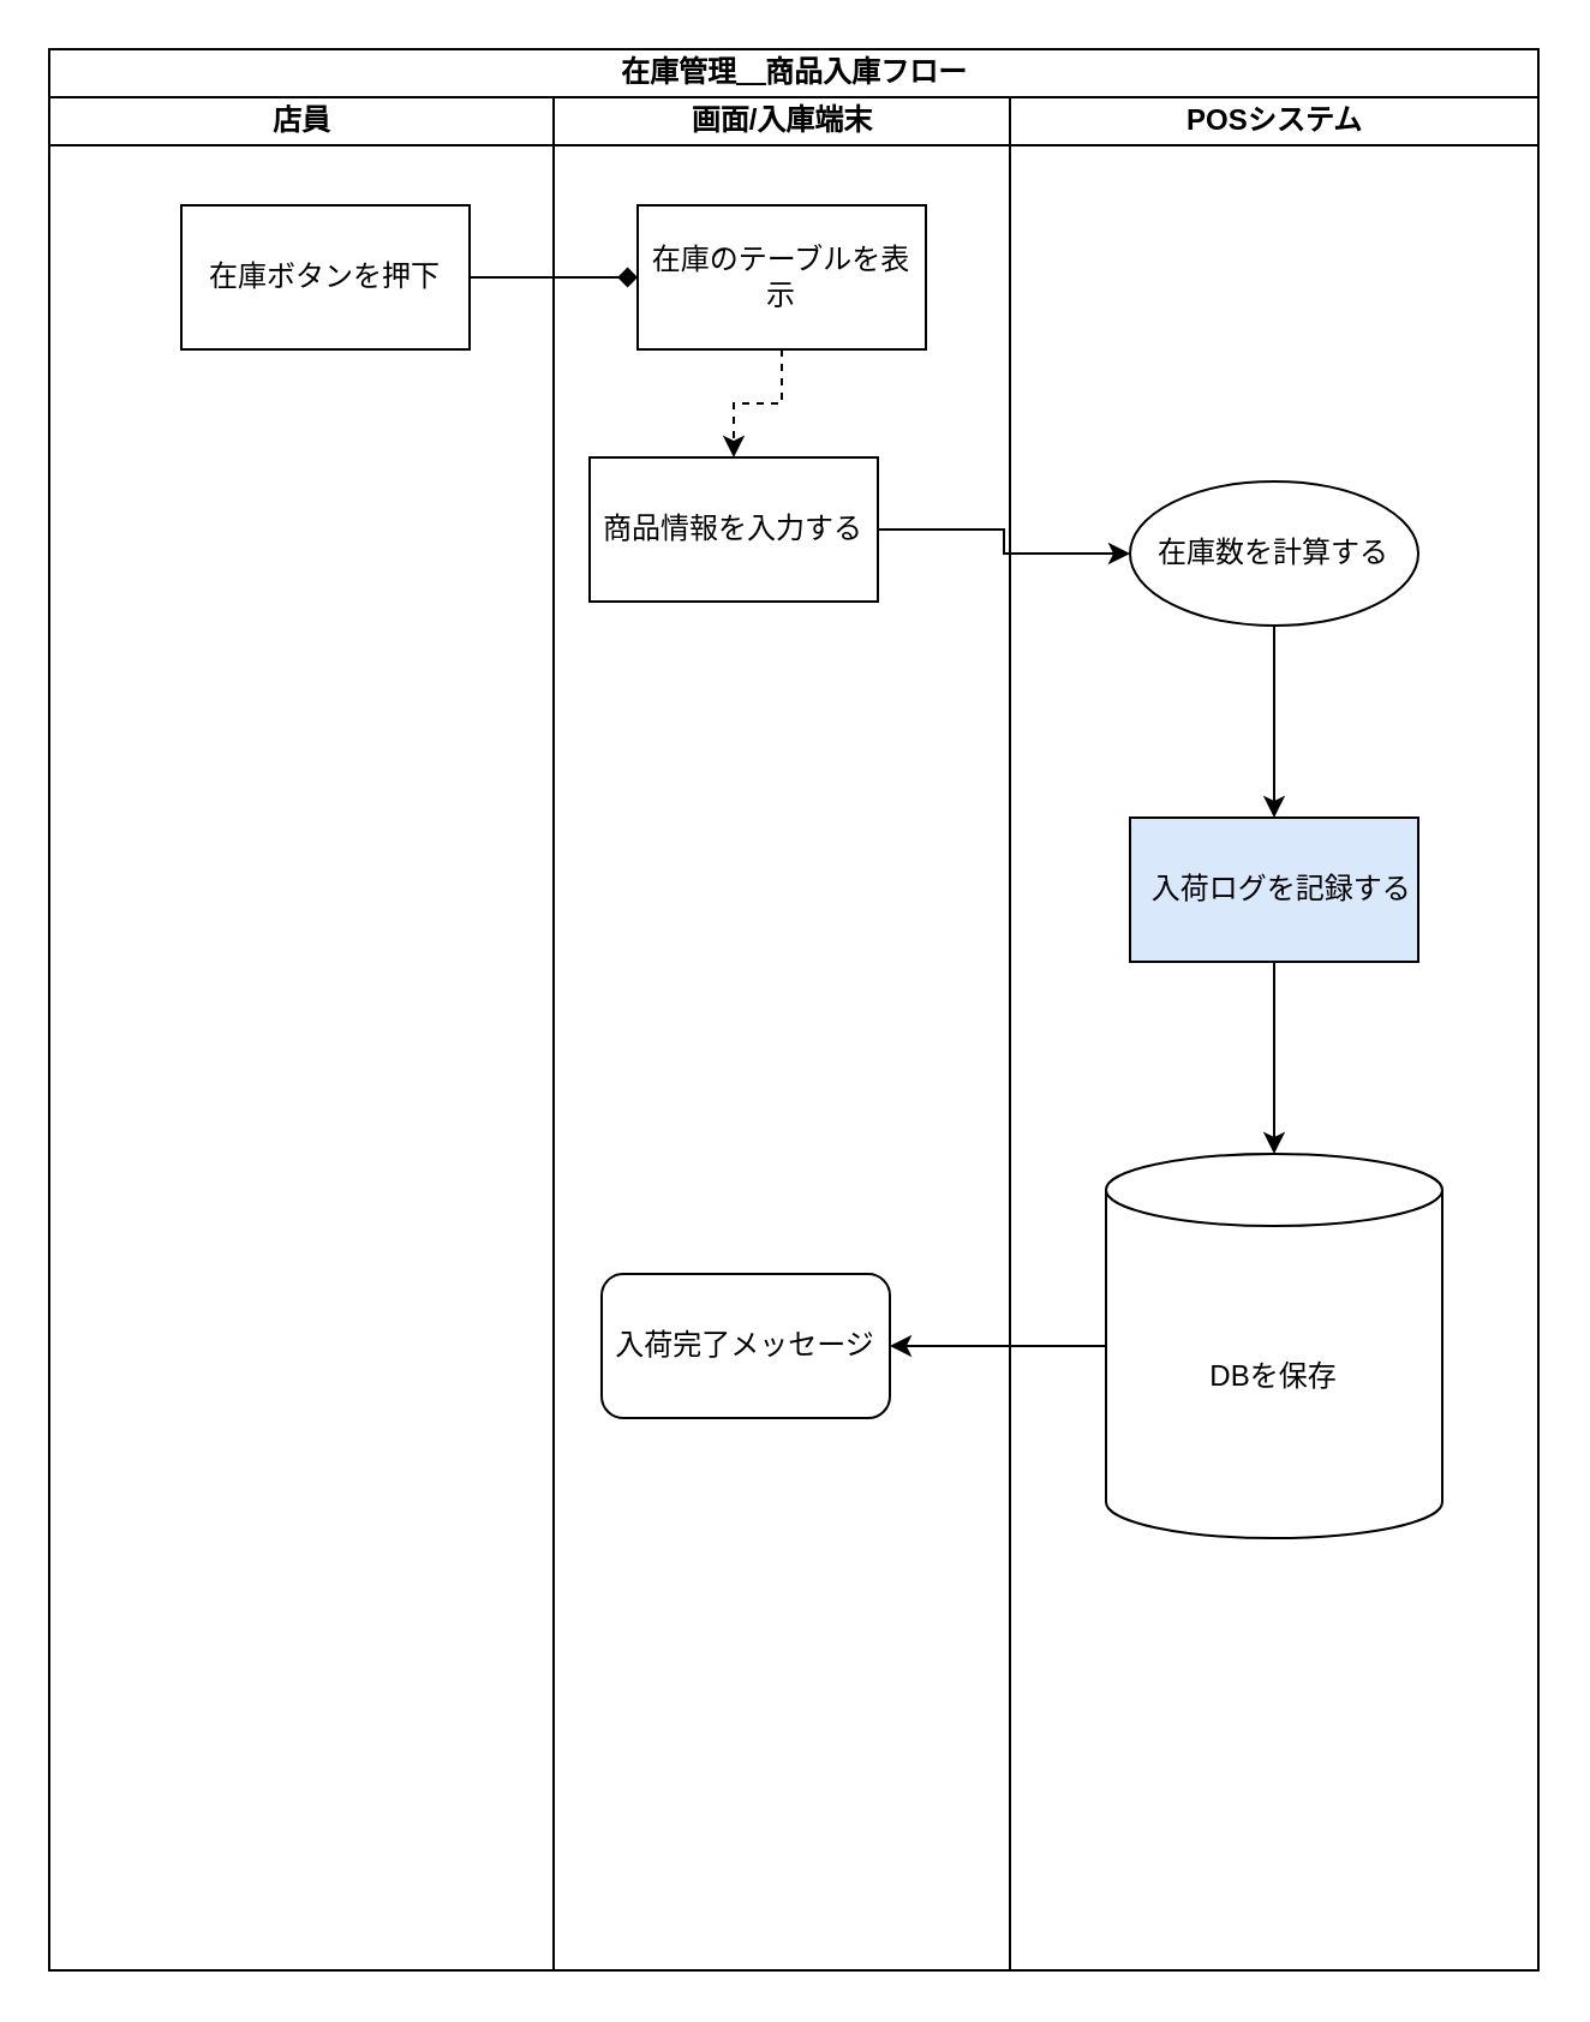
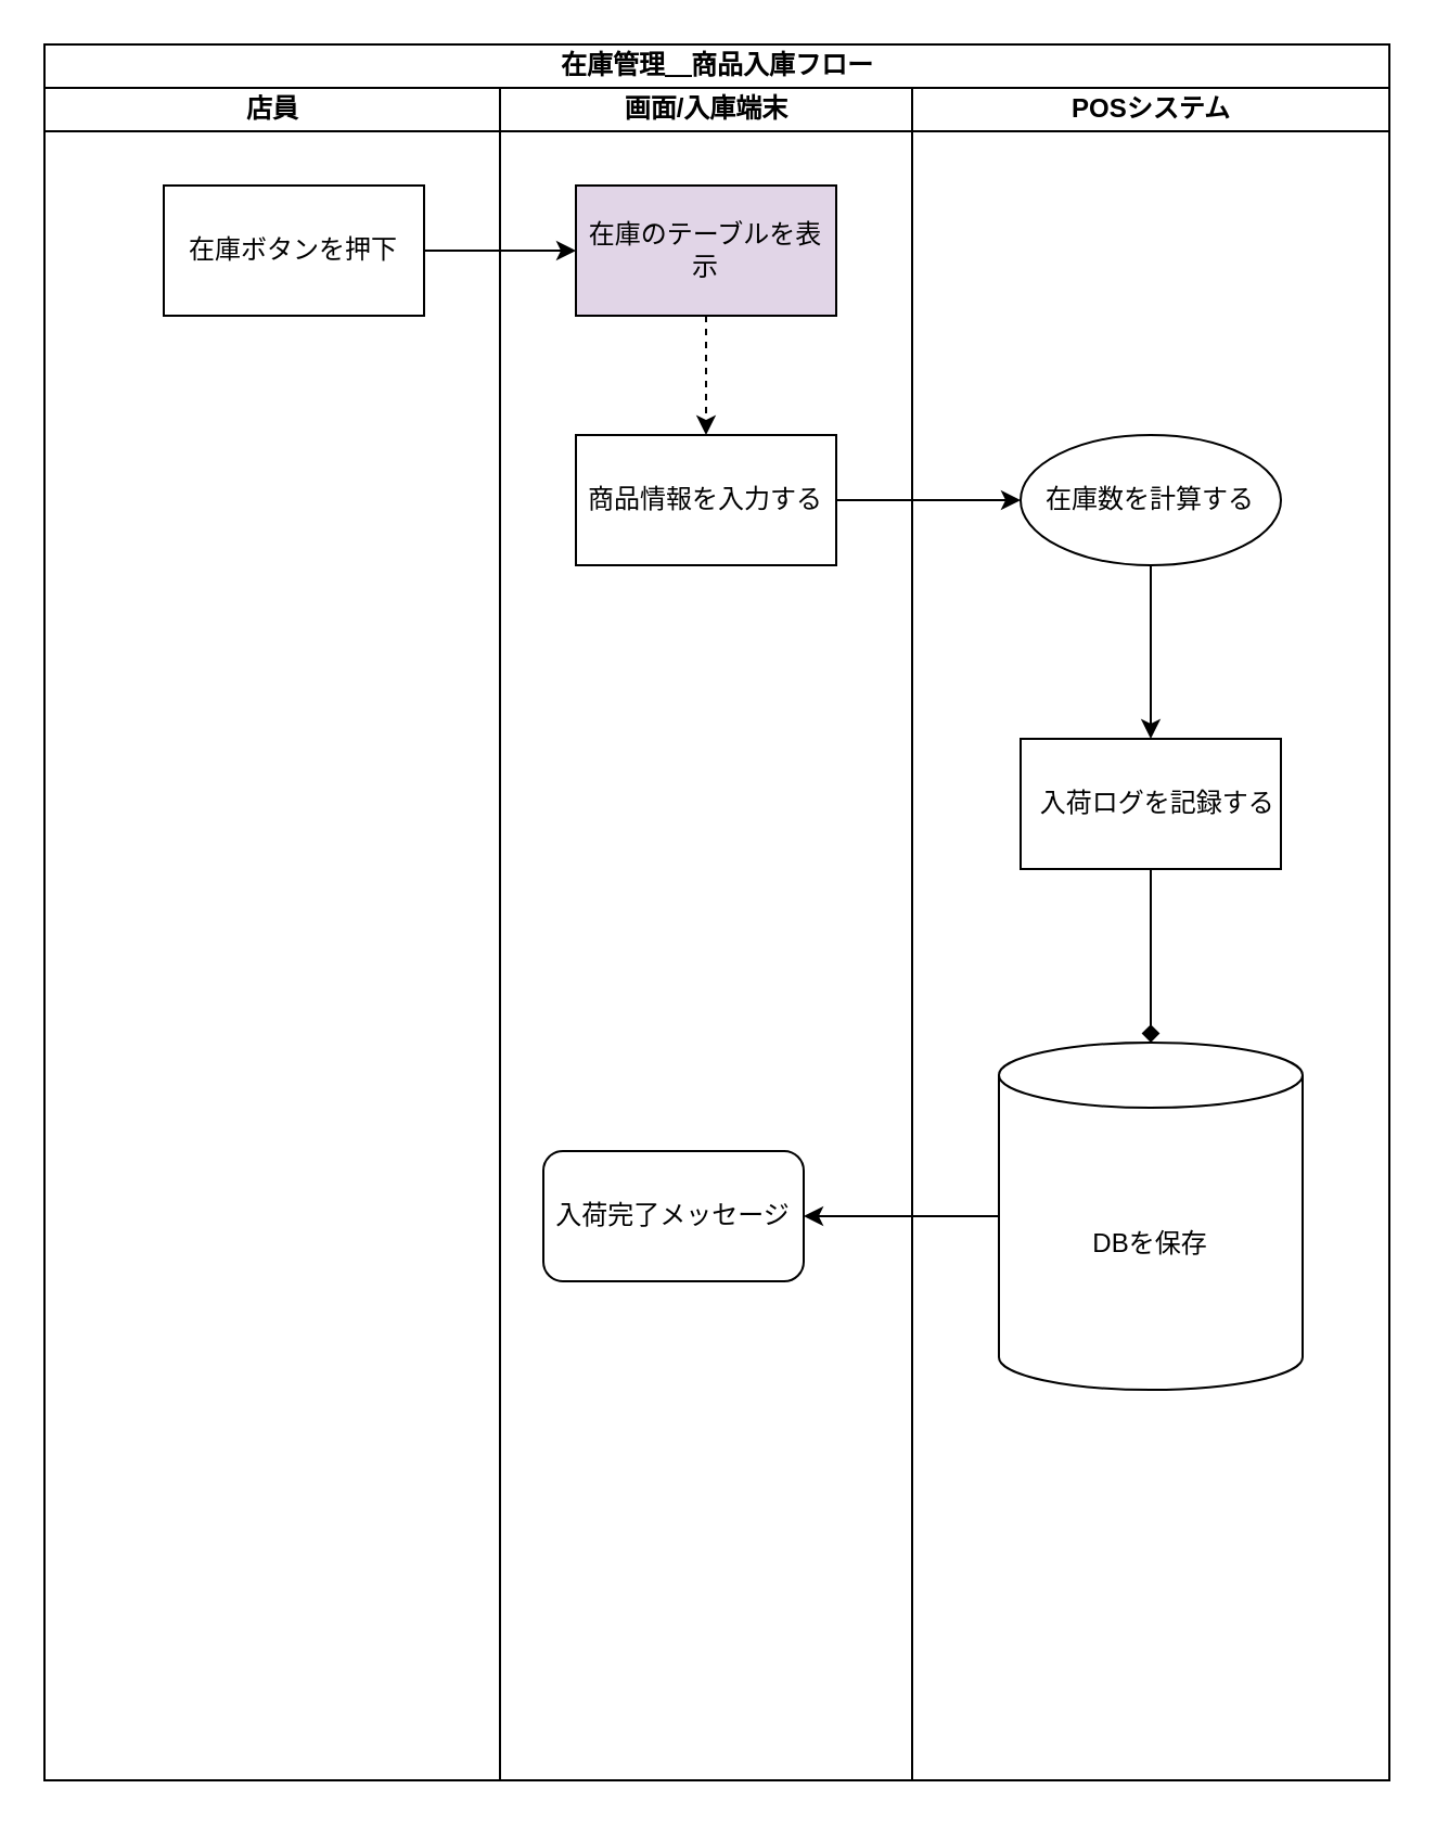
- <mxCell id="16" value="" style="edgeStyle=orthogonalEdgeStyle;rounded=0;orthogonalLoop=1;jettySize=auto;html=1;endArrow=diamond;" edge="1" parent="2" source="4" target="7"><mxGeometry relative="1" as="geometry" /></mxCell>
+ <mxCell id="16" value="" style="edgeStyle=orthogonalEdgeStyle;rounded=0;orthogonalLoop=1;jettySize=auto;html=1;" edge="1" parent="2" source="4" target="7"><mxGeometry relative="1" as="geometry" /></mxCell>
- <mxCell id="7" value="在庫のテーブルを表示" style="rounded=0;whiteSpace=wrap;html=1;" vertex="1" parent="5"><mxGeometry x="35.0" y="45" width="120" height="60" as="geometry" /></mxCell>
+ <mxCell id="7" value="在庫のテーブルを表示" style="rounded=0;whiteSpace=wrap;html=1;fillColor=#e1d5e7;" vertex="1" parent="5"><mxGeometry x="35.0" y="45" width="120" height="60" as="geometry" /></mxCell>
- <mxCell id="8" value="商品情報を入力する" style="rounded=0;whiteSpace=wrap;html=1;" vertex="1" parent="5"><mxGeometry x="15" y="150" width="120" height="60" as="geometry" /></mxCell>
+ <mxCell id="8" value="商品情報を入力する" style="rounded=0;whiteSpace=wrap;html=1;" vertex="1" parent="5"><mxGeometry x="35.0" y="160" width="120" height="60" as="geometry" /></mxCell>
- <mxCell id="14" value="&amp;nbsp; 入荷ログを記録する" style="whiteSpace=wrap;html=1;rounded=0;fillColor=#dae8fc;" vertex="1" parent="10"><mxGeometry x="50.0" y="300" width="120" height="60" as="geometry" /></mxCell>
+ <mxCell id="14" value="&amp;nbsp; 入荷ログを記録する" style="whiteSpace=wrap;html=1;rounded=0;" vertex="1" parent="10"><mxGeometry x="50.0" y="300" width="120" height="60" as="geometry" /></mxCell>
- <mxCell id="13" value="" style="edgeStyle=orthogonalEdgeStyle;rounded=0;orthogonalLoop=1;jettySize=auto;html=1;" edge="1" parent="10" source="14" target="15"><mxGeometry relative="1" as="geometry" /></mxCell>
+ <mxCell id="13" value="" style="edgeStyle=orthogonalEdgeStyle;rounded=0;orthogonalLoop=1;jettySize=auto;html=1;endArrow=diamond;" edge="1" parent="10" source="14" target="15"><mxGeometry relative="1" as="geometry" /></mxCell>
